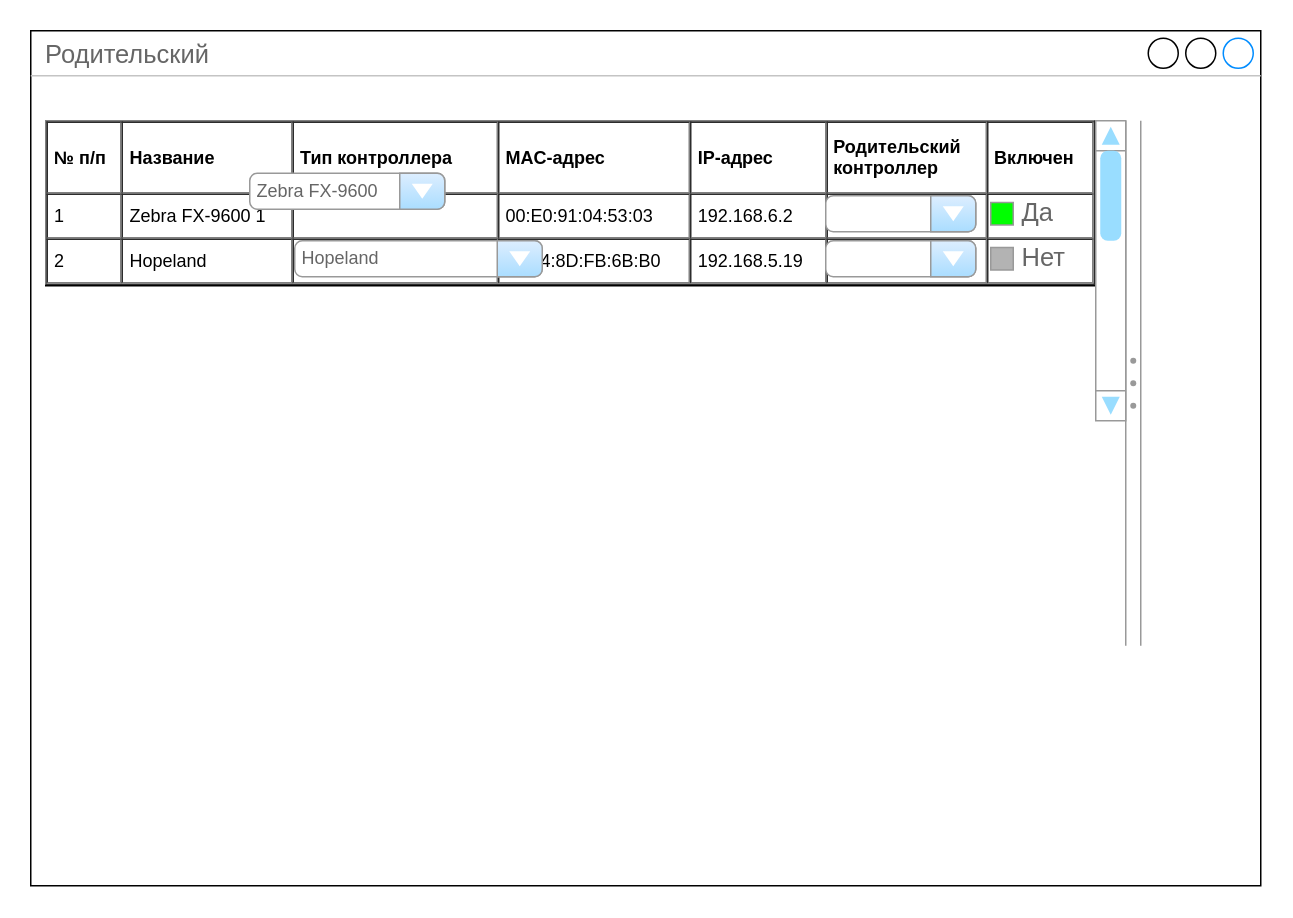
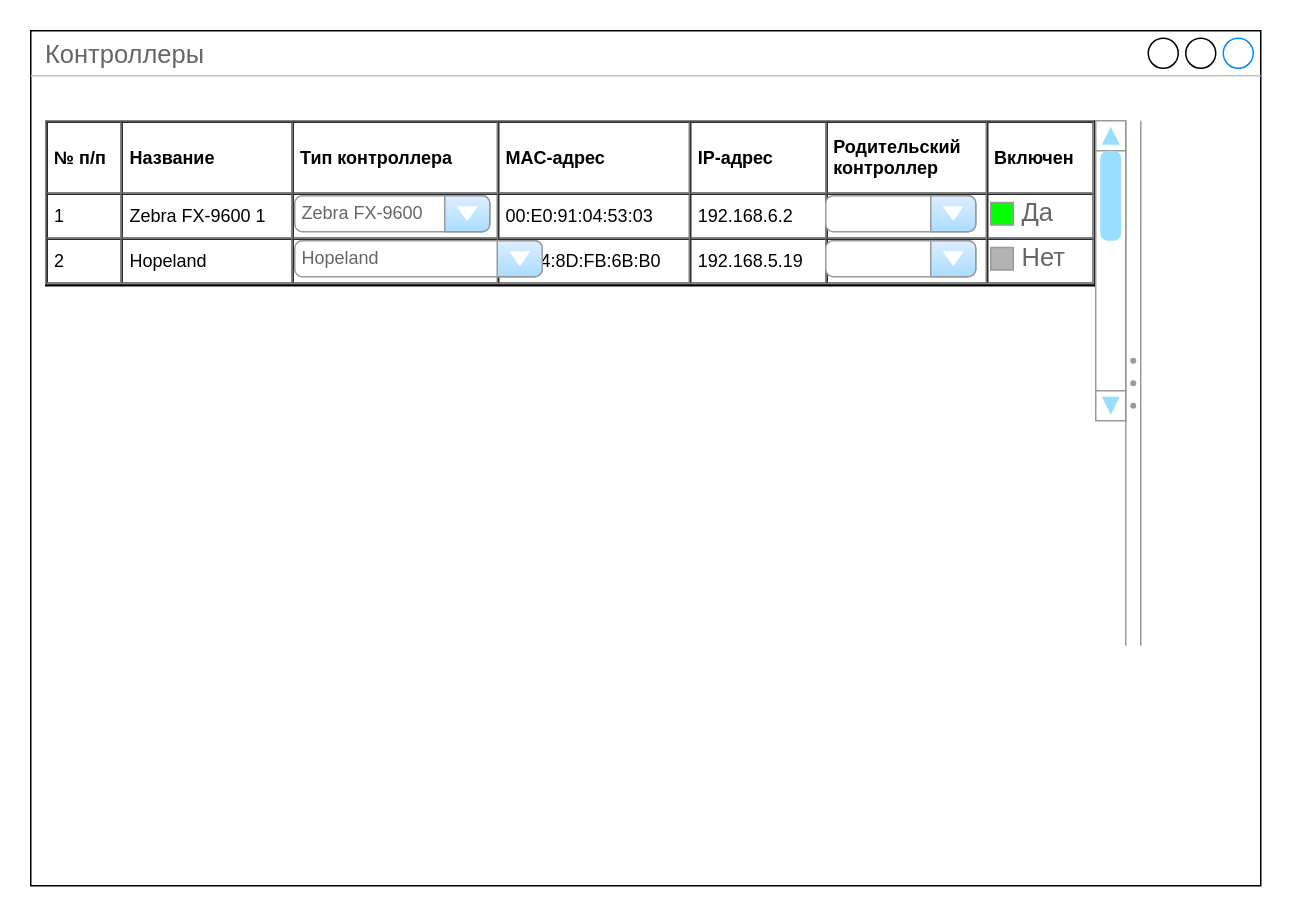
- <mxCell id="2" value="Родительский" style="strokeWidth=1;shadow=0;dashed=0;align=center;html=1;shape=mxgraph.mockup.containers.window;align=left;verticalAlign=top;spacingLeft=8;strokeColor2=#008cff;strokeColor3=#c4c4c4;fontColor=#666666;mainText=;fontSize=17;labelBackgroundColor=none;" vertex="1" parent="1"><mxGeometry x="20" y="20" width="820" height="570" as="geometry" /></mxCell>
+ <mxCell id="2" value="Контроллеры" style="strokeWidth=1;shadow=0;dashed=0;align=center;html=1;shape=mxgraph.mockup.containers.window;align=left;verticalAlign=top;spacingLeft=8;strokeColor2=#008cff;strokeColor3=#c4c4c4;fontColor=#666666;mainText=;fontSize=17;labelBackgroundColor=none;" vertex="1" parent="1"><mxGeometry x="20" y="20" width="820" height="570" as="geometry" /></mxCell>
- <mxCell id="4" value="Zebra FX-9600" style="strokeWidth=1;shadow=0;dashed=0;align=center;html=1;shape=mxgraph.mockup.forms.comboBox;strokeColor=#999999;fillColor=#ddeeff;align=left;fillColor2=#aaddff;mainText=;fontColor=#666666;fontSize=12;spacingLeft=3;" vertex="1" parent="1"><mxGeometry x="166" y="115" width="130" height="24" as="geometry" /></mxCell>
+ <mxCell id="4" value="Zebra FX-9600" style="strokeWidth=1;shadow=0;dashed=0;align=center;html=1;shape=mxgraph.mockup.forms.comboBox;strokeColor=#999999;fillColor=#ddeeff;align=left;fillColor2=#aaddff;mainText=;fontColor=#666666;fontSize=12;spacingLeft=3;" vertex="1" parent="1"><mxGeometry x="196" y="130" width="130" height="24" as="geometry" /></mxCell>
